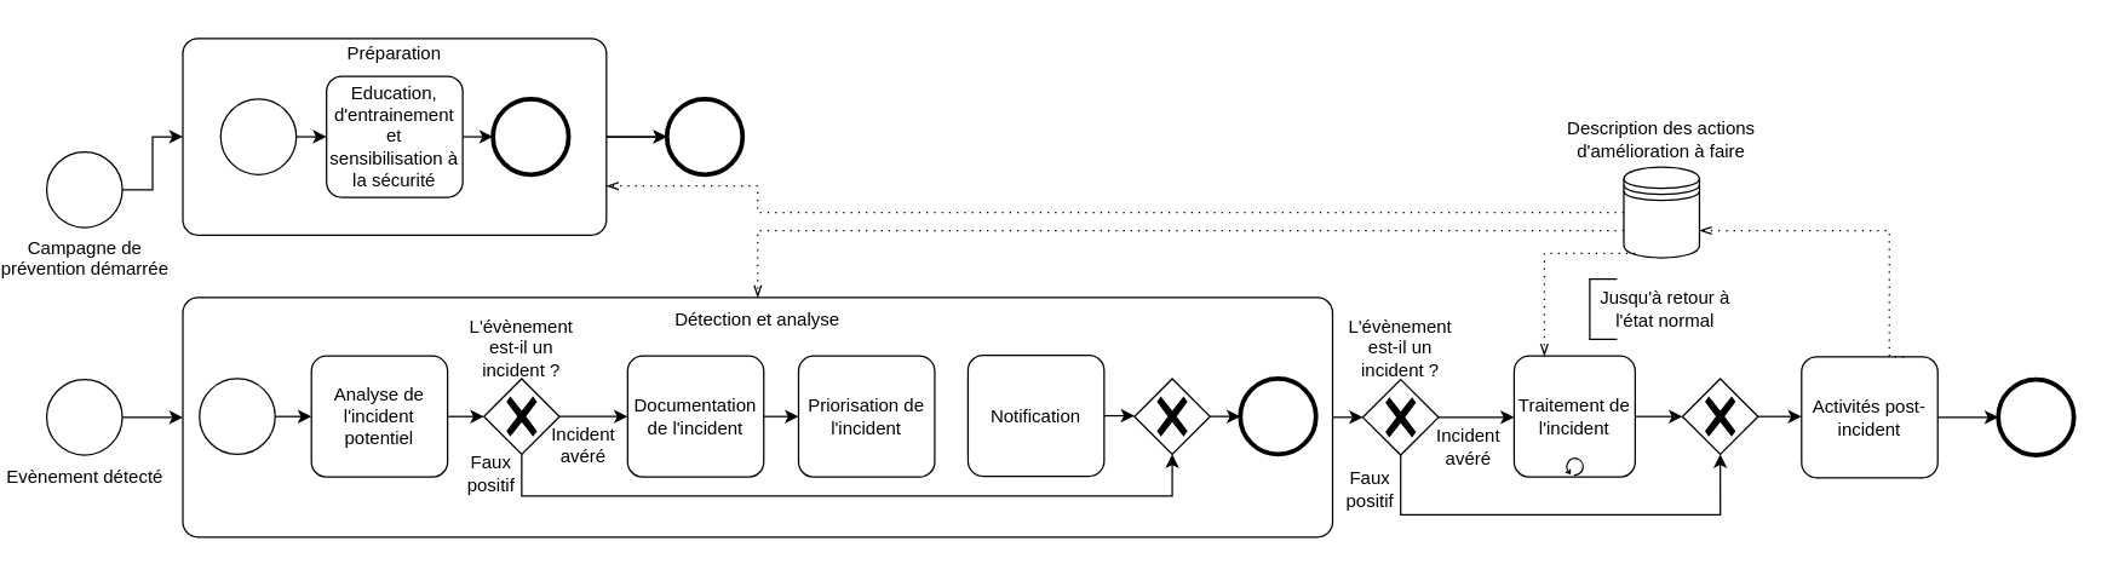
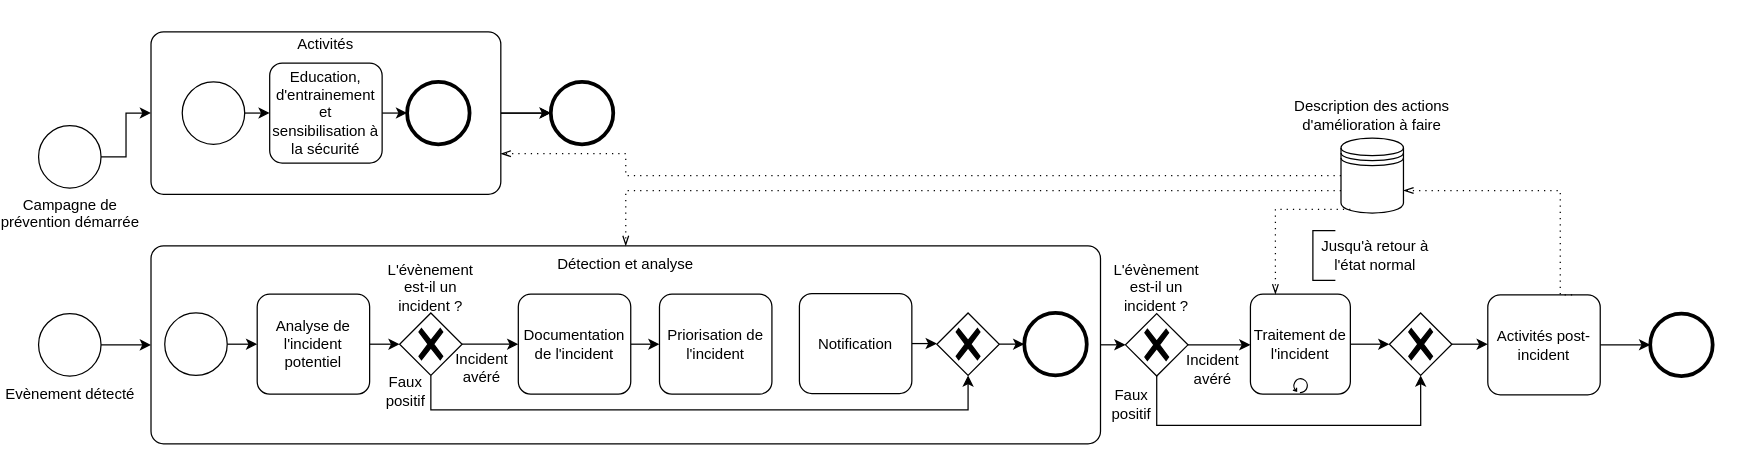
- <mxCell id="17" value="Préparation" style="text;html=1;strokeColor=none;fillColor=none;align=center;verticalAlign=middle;whiteSpace=wrap;rounded=0;" parent="1" vertex="1"><mxGeometry x="220" y="20" width="60" height="30" as="geometry" /></mxCell>
+ <mxCell id="17" value="Activités" style="text;html=1;strokeColor=none;fillColor=none;align=center;verticalAlign=middle;whiteSpace=wrap;rounded=0;" parent="1" vertex="1"><mxGeometry x="220" y="20" width="60" height="30" as="geometry" /></mxCell>
